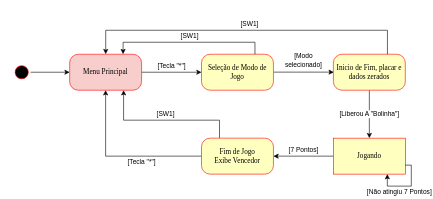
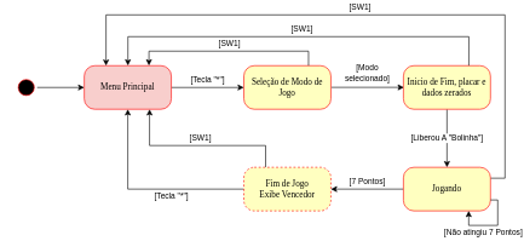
+ <mxCell id="10" value="[SW1]" style="edgeStyle=orthogonalEdgeStyle;rounded=0;orthogonalLoop=1;jettySize=auto;html=1;exitX=1;exitY=0.25;exitDx=0;exitDy=0;entryX=0.25;entryY=0;entryDx=0;entryDy=0;" edge="1" parent="1" source="12" target="5"><mxGeometry x="0.028" y="-10" relative="1" as="geometry"><mxPoint x="694.667" y="244.833" as="targetPoint" /><Array as="points"><mxPoint x="695" y="245" /><mxPoint x="695" y="20" /><mxPoint x="145" y="20" /></Array><mxPoint as="offset" /></mxGeometry></mxCell>
- <mxCell id="18" value="Fim de Jogo&lt;br&gt;Exibe Vencedor&lt;br&gt;" style="rounded=1;whiteSpace=wrap;html=1;arcSize=24;fillColor=#ffffc0;strokeColor=#ff0000;shadow=0;comic=0;labelBackgroundColor=none;fontFamily=Verdana;fontSize=12;fontColor=#000000;align=center;" vertex="1" parent="1"><mxGeometry x="335" y="230" width="120" height="60" as="geometry" /></mxCell>
+ <mxCell id="18" value="Fim de Jogo&lt;br&gt;Exibe Vencedor&lt;br&gt;" style="rounded=1;whiteSpace=wrap;html=1;arcSize=24;fillColor=#ffffc0;strokeColor=#ff0000;shadow=0;comic=0;labelBackgroundColor=none;fontFamily=Verdana;fontSize=12;fontColor=#000000;align=center;dashed=1;" vertex="1" parent="1"><mxGeometry x="335" y="230" width="120" height="60" as="geometry" /></mxCell>
- <mxCell id="12" value="Jogando" style="whiteSpace=wrap;html=1;arcSize=24;fillColor=#ffffc0;strokeColor=#ff0000;shadow=0;comic=0;labelBackgroundColor=none;fontFamily=Verdana;fontSize=12;fontColor=#000000;align=center;rounded=0;" vertex="1" parent="1"><mxGeometry x="555" y="230" width="120" height="60" as="geometry" /></mxCell>
+ <mxCell id="12" value="Jogando" style="rounded=1;whiteSpace=wrap;html=1;arcSize=24;fillColor=#ffffc0;strokeColor=#ff0000;shadow=0;comic=0;labelBackgroundColor=none;fontFamily=Verdana;fontSize=12;fontColor=#000000;align=center;" vertex="1" parent="1"><mxGeometry x="555" y="230" width="120" height="60" as="geometry" /></mxCell>
